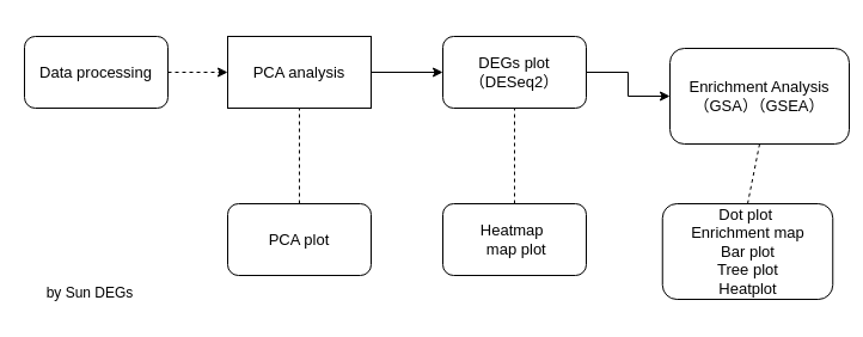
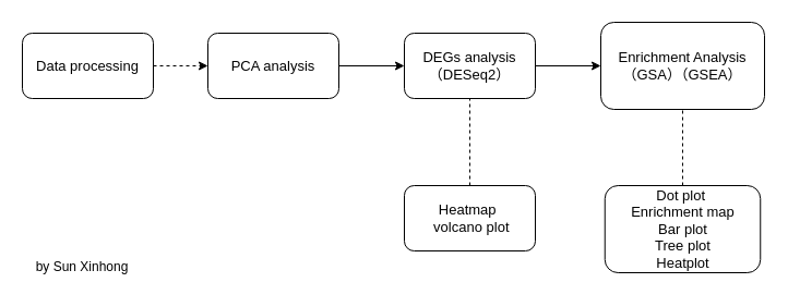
- <mxCell id="5" value="PCA analysis" style="whiteSpace=wrap;html=1;fillColor=none;fontSize=13;rounded=0;" vertex="1" parent="1"><mxGeometry x="190" y="30" width="120" height="60" as="geometry" /></mxCell>
+ <mxCell id="5" value="PCA analysis" style="whiteSpace=wrap;html=1;fillColor=none;rounded=1;fontSize=13;" vertex="1" parent="1"><mxGeometry x="190" y="30" width="120" height="60" as="geometry" /></mxCell>
- <mxCell id="7" value="DEGs plot&lt;div&gt;（DESeq2）&lt;/div&gt;" style="whiteSpace=wrap;html=1;fillColor=none;rounded=1;fontSize=13;" vertex="1" parent="1"><mxGeometry x="370" y="30" width="120" height="60" as="geometry" /></mxCell>
+ <mxCell id="7" value="DEGs analysis&lt;div&gt;（DESeq2）&lt;/div&gt;" style="whiteSpace=wrap;html=1;fillColor=none;rounded=1;fontSize=13;" vertex="1" parent="1"><mxGeometry x="370" y="30" width="120" height="60" as="geometry" /></mxCell>
- <mxCell id="8" value="Enrichment Analysis&lt;div&gt;（GSA）（GSEA）&lt;/div&gt;" style="whiteSpace=wrap;html=1;fillColor=none;rounded=1;fontSize=13;" vertex="1" parent="1"><mxGeometry x="560" y="40" width="150" height="80" as="geometry" /></mxCell>
+ <mxCell id="8" value="Enrichment Analysis&lt;div&gt;（GSA）（GSEA）&lt;/div&gt;" style="whiteSpace=wrap;html=1;fillColor=none;rounded=1;fontSize=13;" vertex="1" parent="1"><mxGeometry x="550" y="20" width="150" height="80" as="geometry" /></mxCell>
- <mxCell id="10" value="" style="endArrow=none;dashed=1;html=1;rounded=0;entryX=0.5;entryY=1;entryDx=0;entryDy=0;exitX=0.5;exitY=0;exitDx=0;exitDy=0;" edge="1" parent="1" source="9" target="5"><mxGeometry width="50" height="50" relative="1" as="geometry"><mxPoint x="260" y="270" as="sourcePoint" /><mxPoint x="310" y="220" as="targetPoint" /></mxGeometry></mxCell>
- <mxCell id="9" value="PCA plot" style="whiteSpace=wrap;html=1;fontSize=13;fillColor=none;rounded=1;" vertex="1" parent="1"><mxGeometry x="190" y="170" width="120" height="60" as="geometry" /></mxCell>
- <mxCell id="11" value="&lt;font style=&quot;font-size: 13px;&quot;&gt;Heatmap&amp;nbsp;&lt;/font&gt;&lt;div&gt;&lt;font style=&quot;font-size: 13px;&quot;&gt;&amp;nbsp;map plot&lt;/font&gt;&lt;/div&gt;" style="rounded=1;whiteSpace=wrap;html=1;fillColor=none;" vertex="1" parent="1"><mxGeometry x="370" y="170" width="120" height="60" as="geometry" /></mxCell>
+ <mxCell id="11" value="&lt;font style=&quot;font-size: 13px;&quot;&gt;Heatmap&amp;nbsp;&lt;/font&gt;&lt;div&gt;&lt;font style=&quot;font-size: 13px;&quot;&gt;&amp;nbsp;volcano plot&lt;/font&gt;&lt;/div&gt;" style="rounded=1;whiteSpace=wrap;html=1;fillColor=none;" vertex="1" parent="1"><mxGeometry x="370" y="170" width="120" height="60" as="geometry" /></mxCell>
- <mxCell id="15" value="by Sun DEGs" style="text;strokeColor=none;align=center;fillColor=none;html=1;verticalAlign=middle;whiteSpace=wrap;rounded=0;" vertex="1" parent="1"><mxGeometry x="20" y="230" width="110" height="30" as="geometry" /></mxCell>
+ <mxCell id="15" value="by Sun Xinhong" style="text;strokeColor=none;align=center;fillColor=none;html=1;verticalAlign=middle;whiteSpace=wrap;rounded=0;" vertex="1" parent="1"><mxGeometry x="20" y="230" width="110" height="30" as="geometry" /></mxCell>
